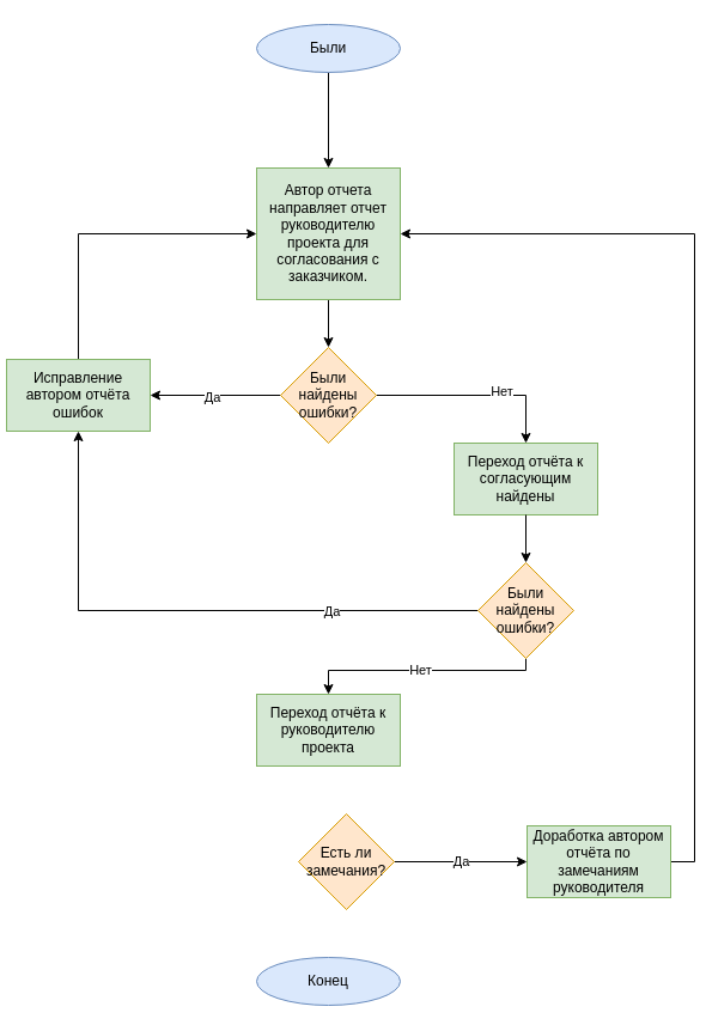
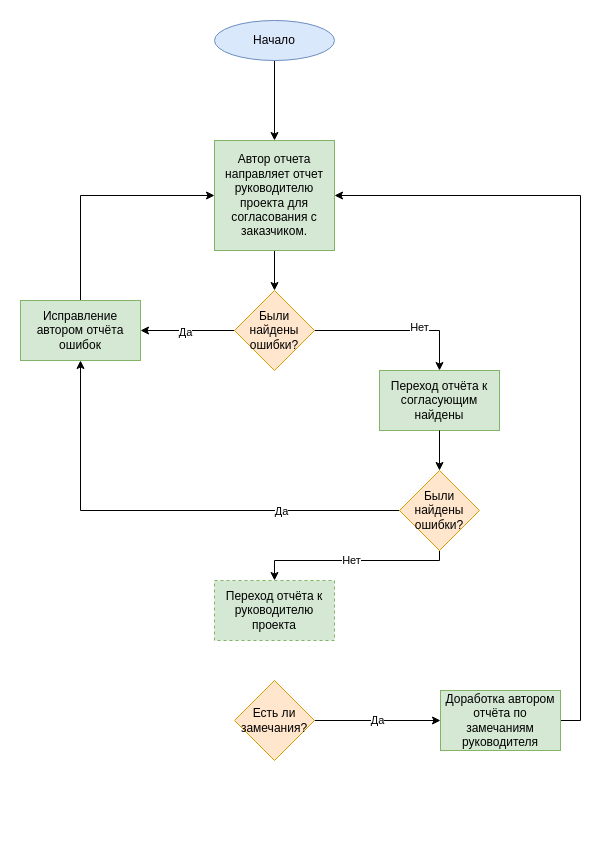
- <mxCell id="3" value="Были" style="ellipse;whiteSpace=wrap;html=1;fillColor=#dae8fc;strokeColor=#6c8ebf;" parent="1" vertex="1"><mxGeometry x="214" y="20" width="120" height="40" as="geometry" /></mxCell>
+ <mxCell id="3" value="Начало" style="ellipse;whiteSpace=wrap;html=1;fillColor=#dae8fc;strokeColor=#6c8ebf;" parent="1" vertex="1"><mxGeometry x="214" y="20" width="120" height="40" as="geometry" /></mxCell>
- <mxCell id="13" value="Исправление автором отчёта ошибок" style="rounded=0;whiteSpace=wrap;html=1;fillColor=#d5e8d4;strokeColor=#82b366;" parent="1" vertex="1"><mxGeometry x="5" y="300" width="120" height="60" as="geometry" /></mxCell>
+ <mxCell id="13" value="Исправление автором отчёта ошибок" style="rounded=0;whiteSpace=wrap;html=1;fillColor=#d5e8d4;strokeColor=#82b366;" parent="1" vertex="1"><mxGeometry x="20" y="300" width="120" height="60" as="geometry" /></mxCell>
- <mxCell id="20" value="Переход отчёта к руководителю проекта" style="rounded=0;whiteSpace=wrap;html=1;fillColor=#d5e8d4;strokeColor=#82b366;" vertex="1" parent="1"><mxGeometry x="214" y="580" width="120" height="60" as="geometry" /></mxCell>
+ <mxCell id="20" value="Переход отчёта к руководителю проекта" style="rounded=0;whiteSpace=wrap;html=1;fillColor=#d5e8d4;strokeColor=#82b366;dashed=1;" vertex="1" parent="1"><mxGeometry x="214" y="580" width="120" height="60" as="geometry" /></mxCell>
- <mxCell id="22" value="Есть ли замечания?" style="rhombus;whiteSpace=wrap;html=1;fillColor=#ffe6cc;strokeColor=#d79b00;" vertex="1" parent="1"><mxGeometry x="249" y="680" width="80" height="80" as="geometry" /></mxCell>
+ <mxCell id="22" value="Есть ли замечания?" style="rhombus;whiteSpace=wrap;html=1;fillColor=#ffe6cc;strokeColor=#d79b00;" vertex="1" parent="1"><mxGeometry x="234" y="680" width="80" height="80" as="geometry" /></mxCell>
- <mxCell id="14" value="Конец" style="ellipse;whiteSpace=wrap;html=1;fillColor=#dae8fc;strokeColor=#6c8ebf;" parent="1" vertex="1"><mxGeometry x="214" y="800" width="120" height="40" as="geometry" /></mxCell>
